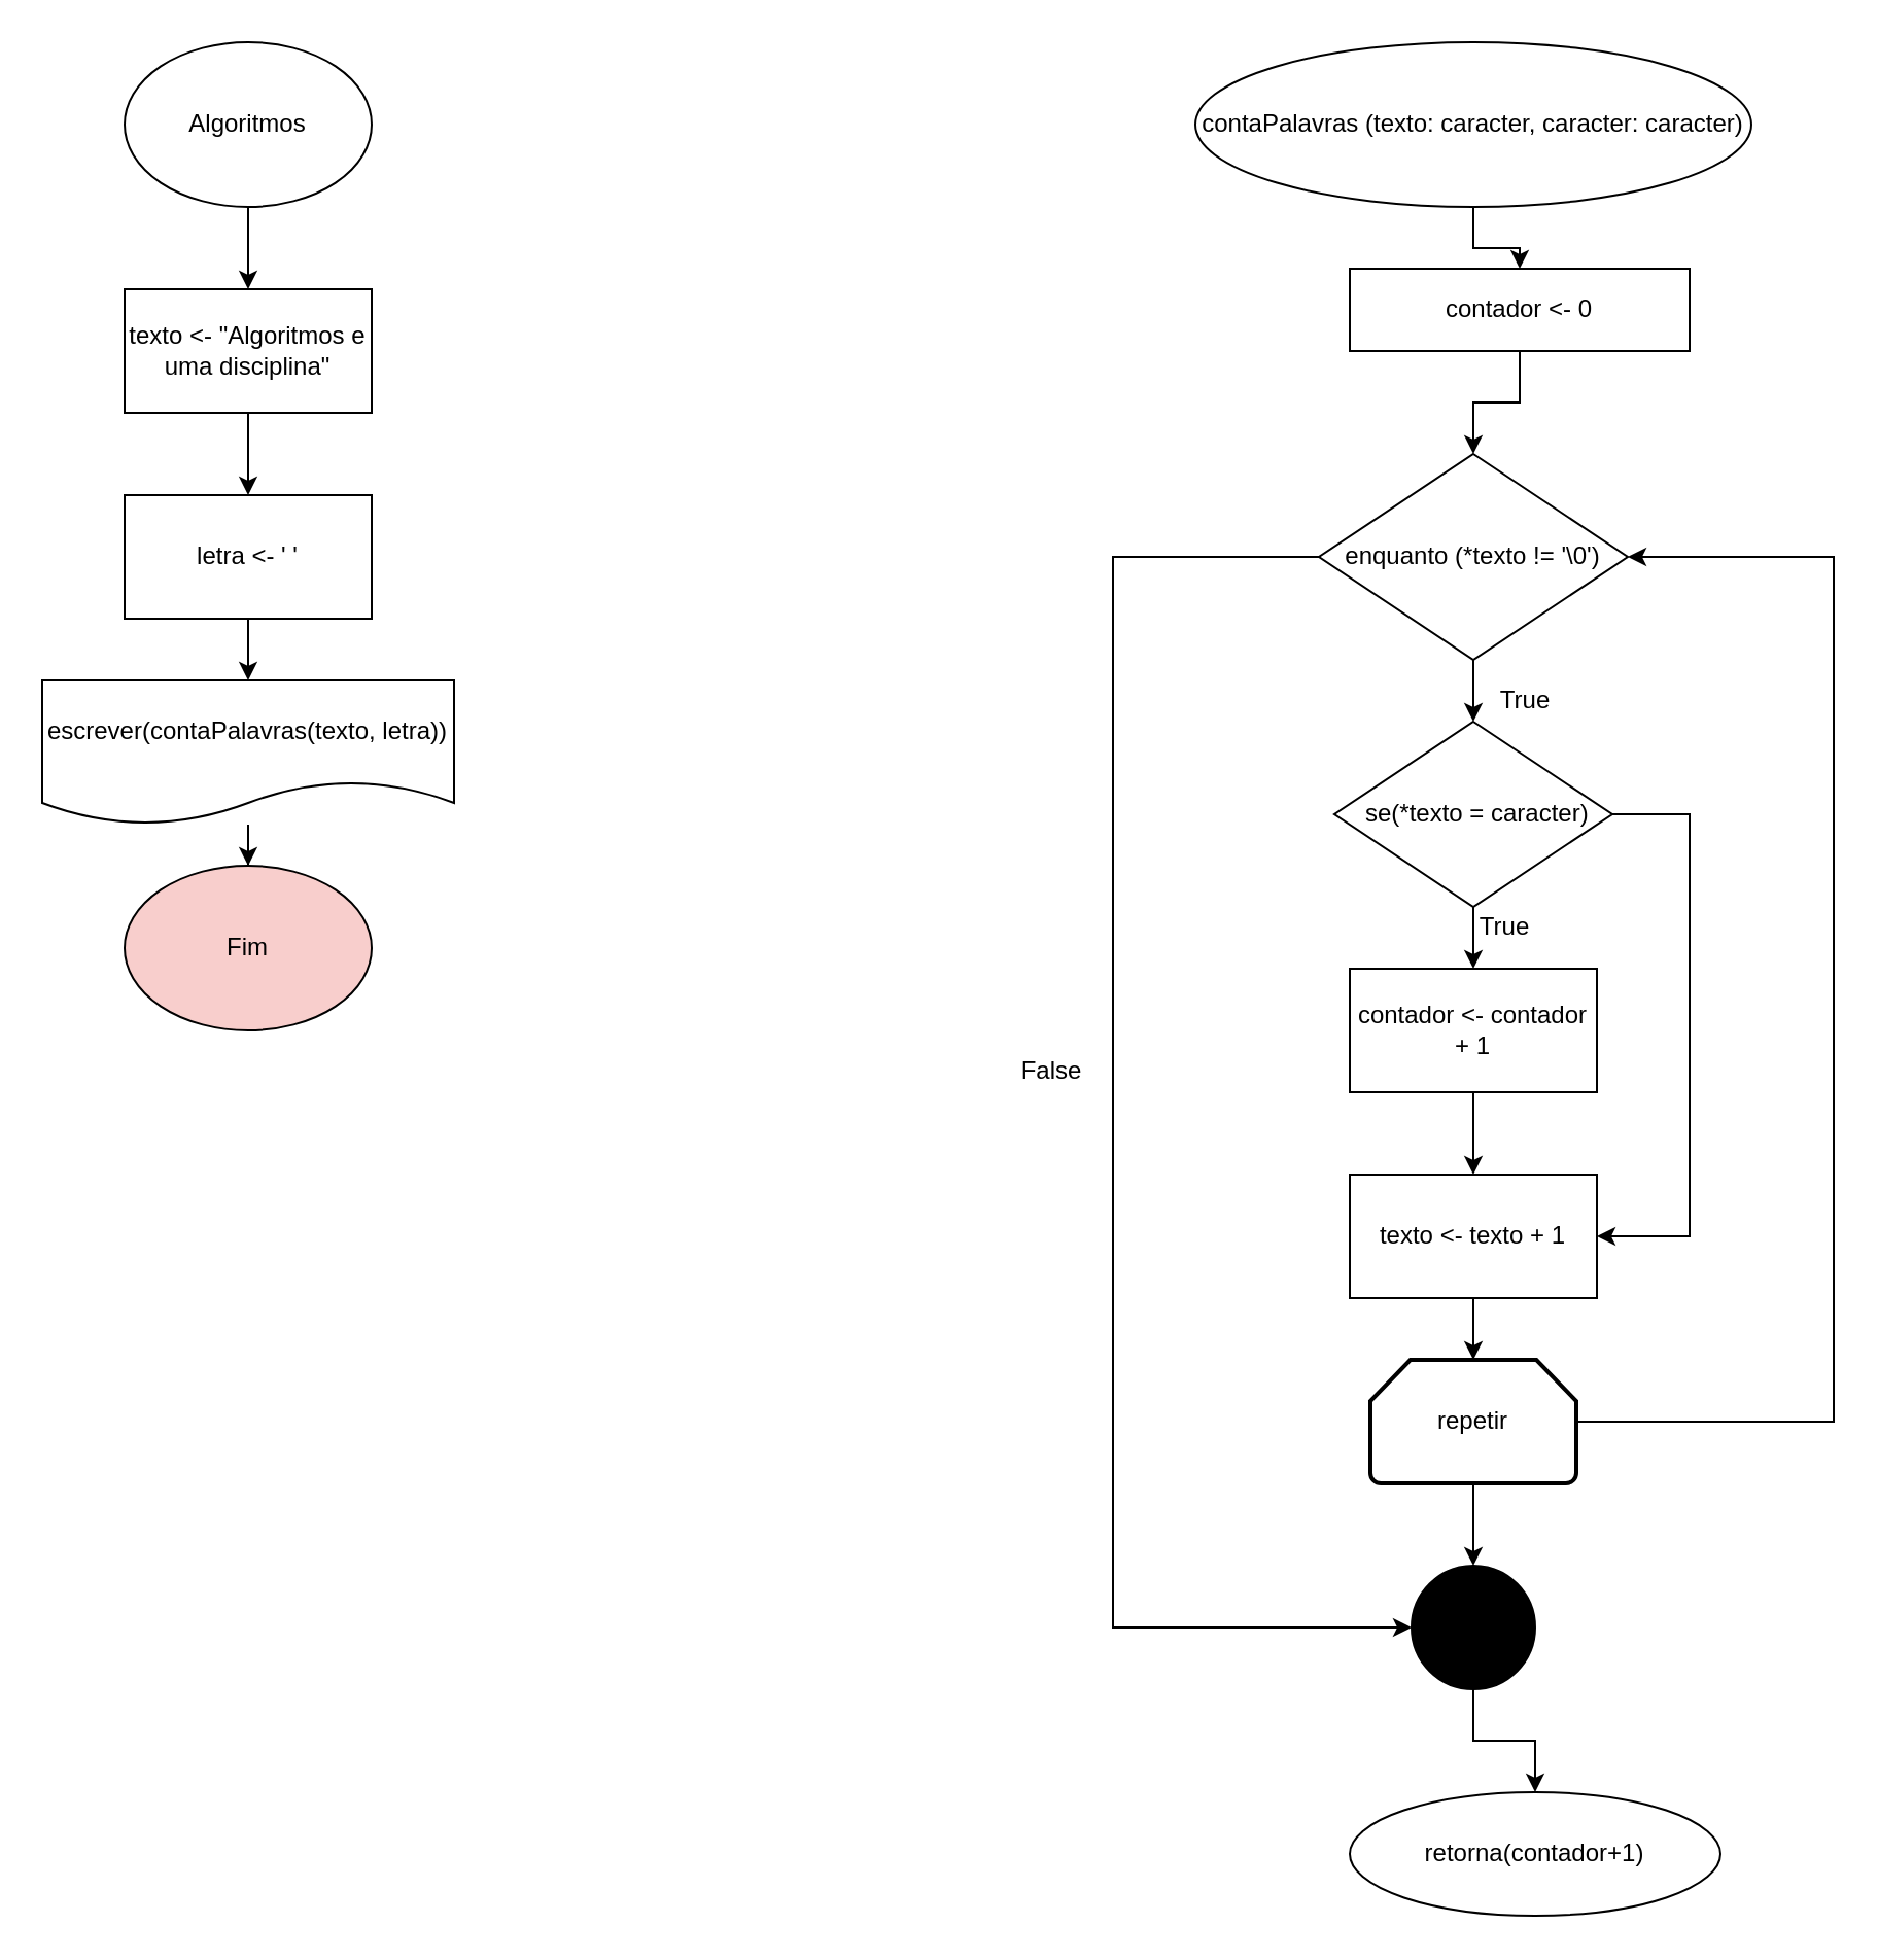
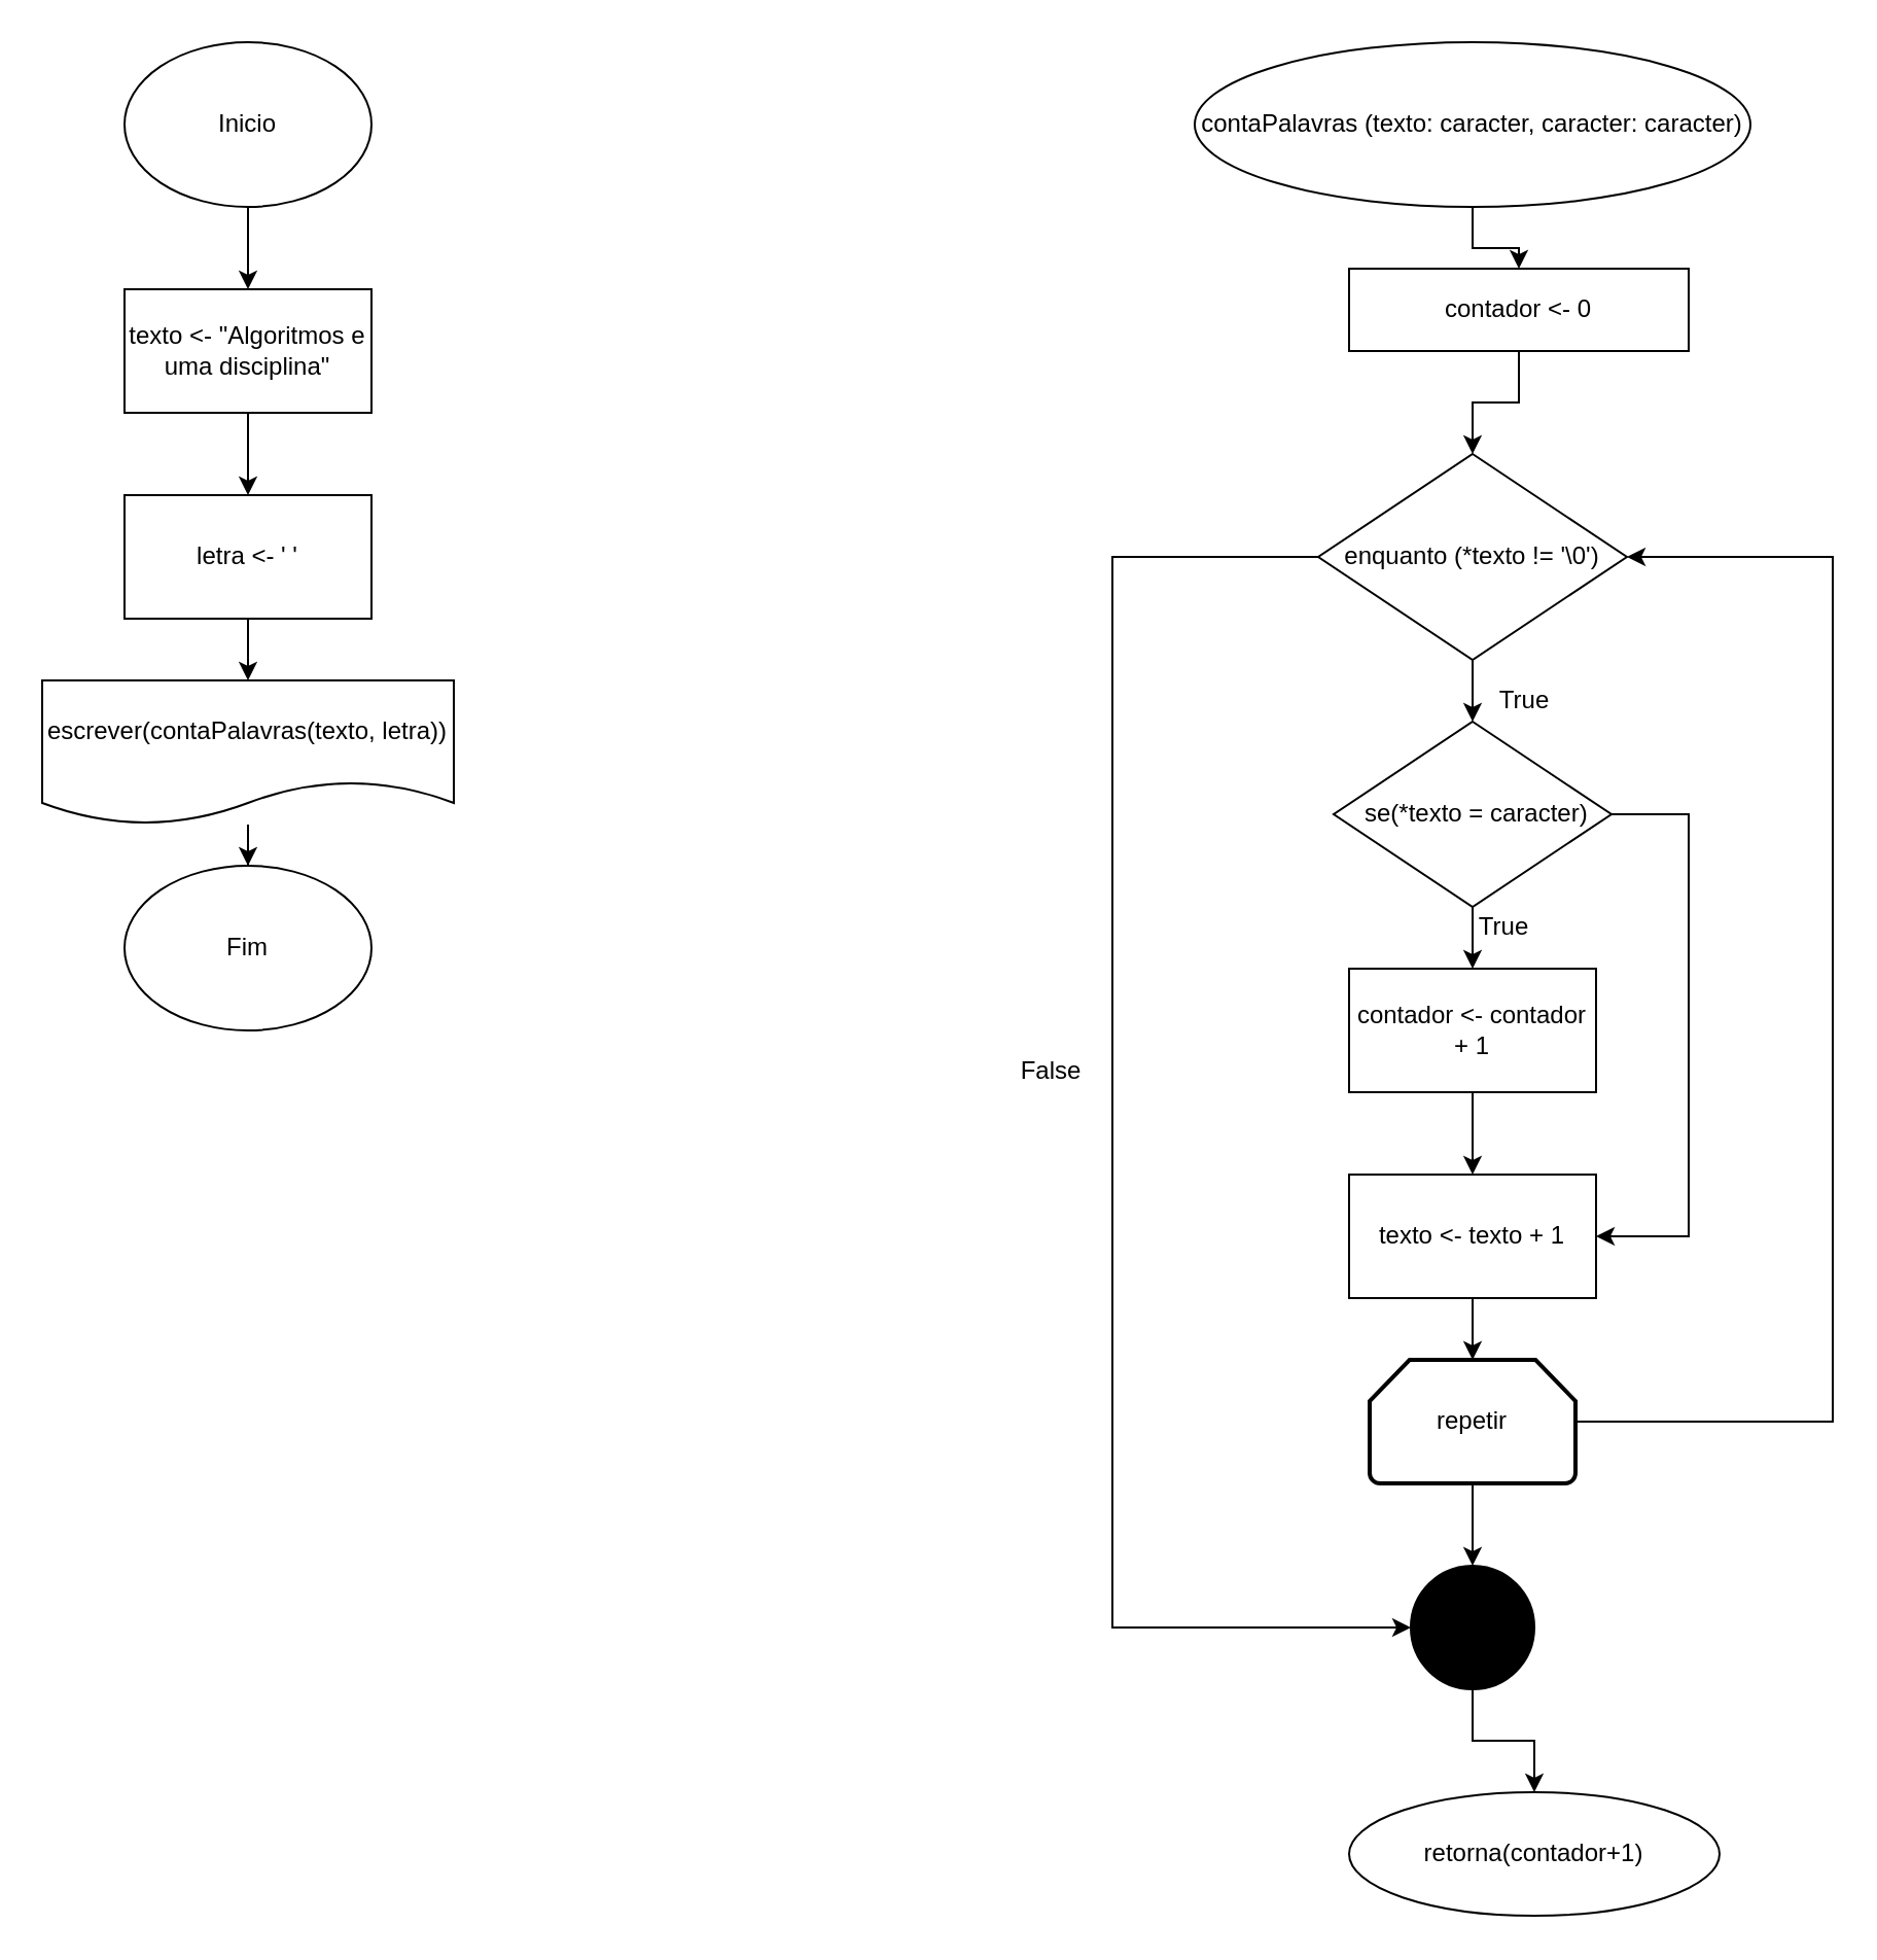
- <mxCell id="3" value="Algoritmos" style="ellipse;whiteSpace=wrap;html=1;" vertex="1" parent="1"><mxGeometry x="60" y="20" width="120" height="80" as="geometry" /></mxCell>
+ <mxCell id="3" value="Inicio" style="ellipse;whiteSpace=wrap;html=1;" vertex="1" parent="1"><mxGeometry x="60" y="20" width="120" height="80" as="geometry" /></mxCell>
- <mxCell id="10" value="Fim" style="ellipse;whiteSpace=wrap;html=1;fillColor=#f8cecc;" vertex="1" parent="1"><mxGeometry x="60" y="420" width="120" height="80" as="geometry" /></mxCell>
+ <mxCell id="10" value="Fim" style="ellipse;whiteSpace=wrap;html=1;" vertex="1" parent="1"><mxGeometry x="60" y="420" width="120" height="80" as="geometry" /></mxCell>
